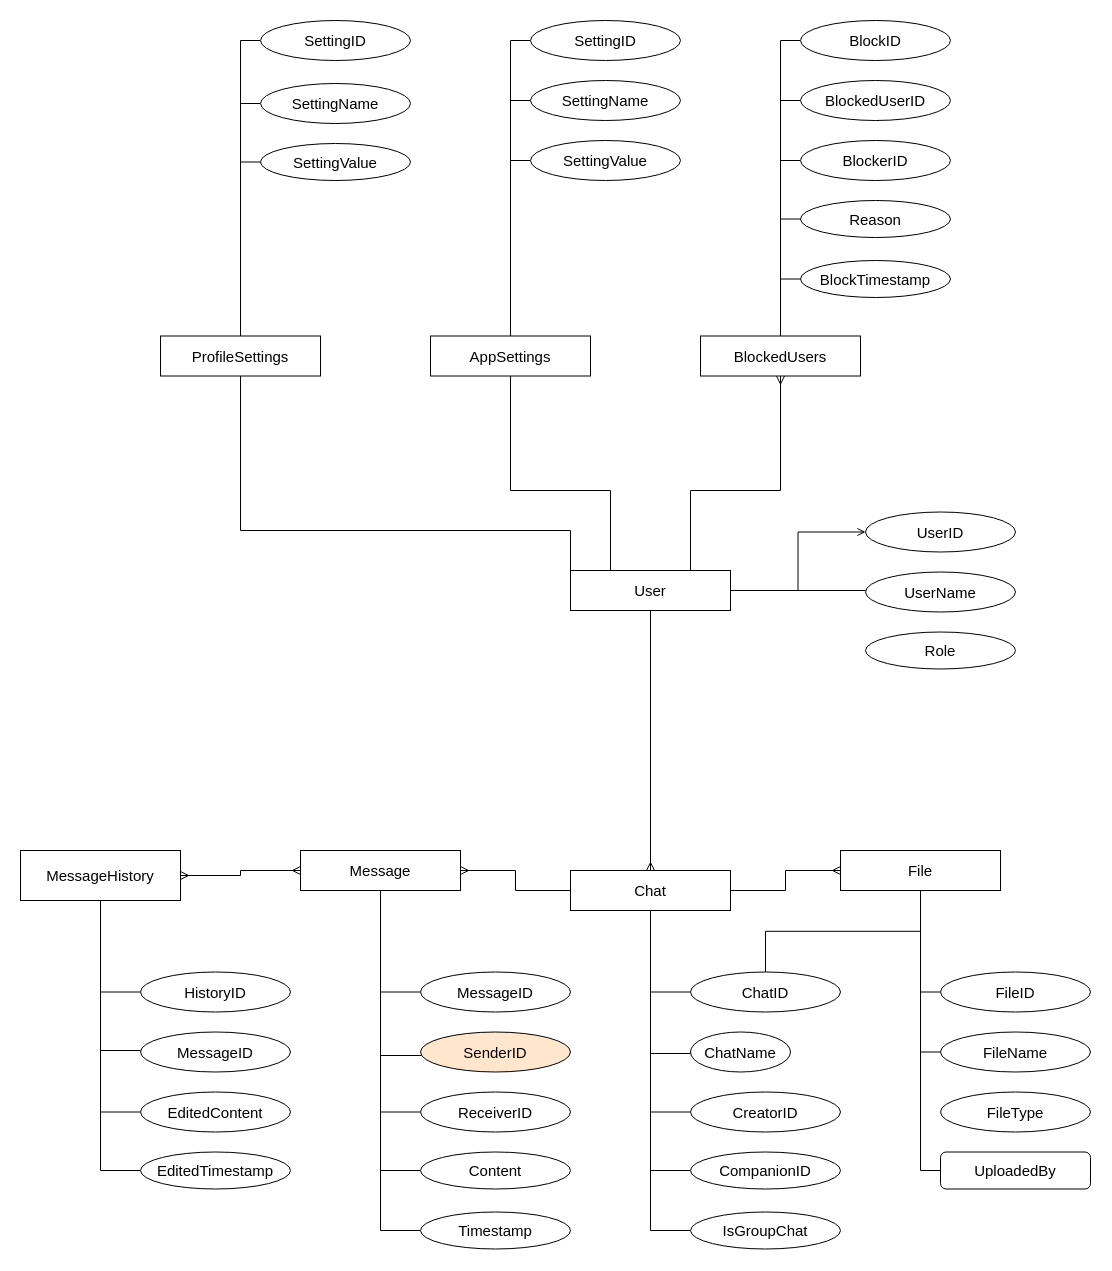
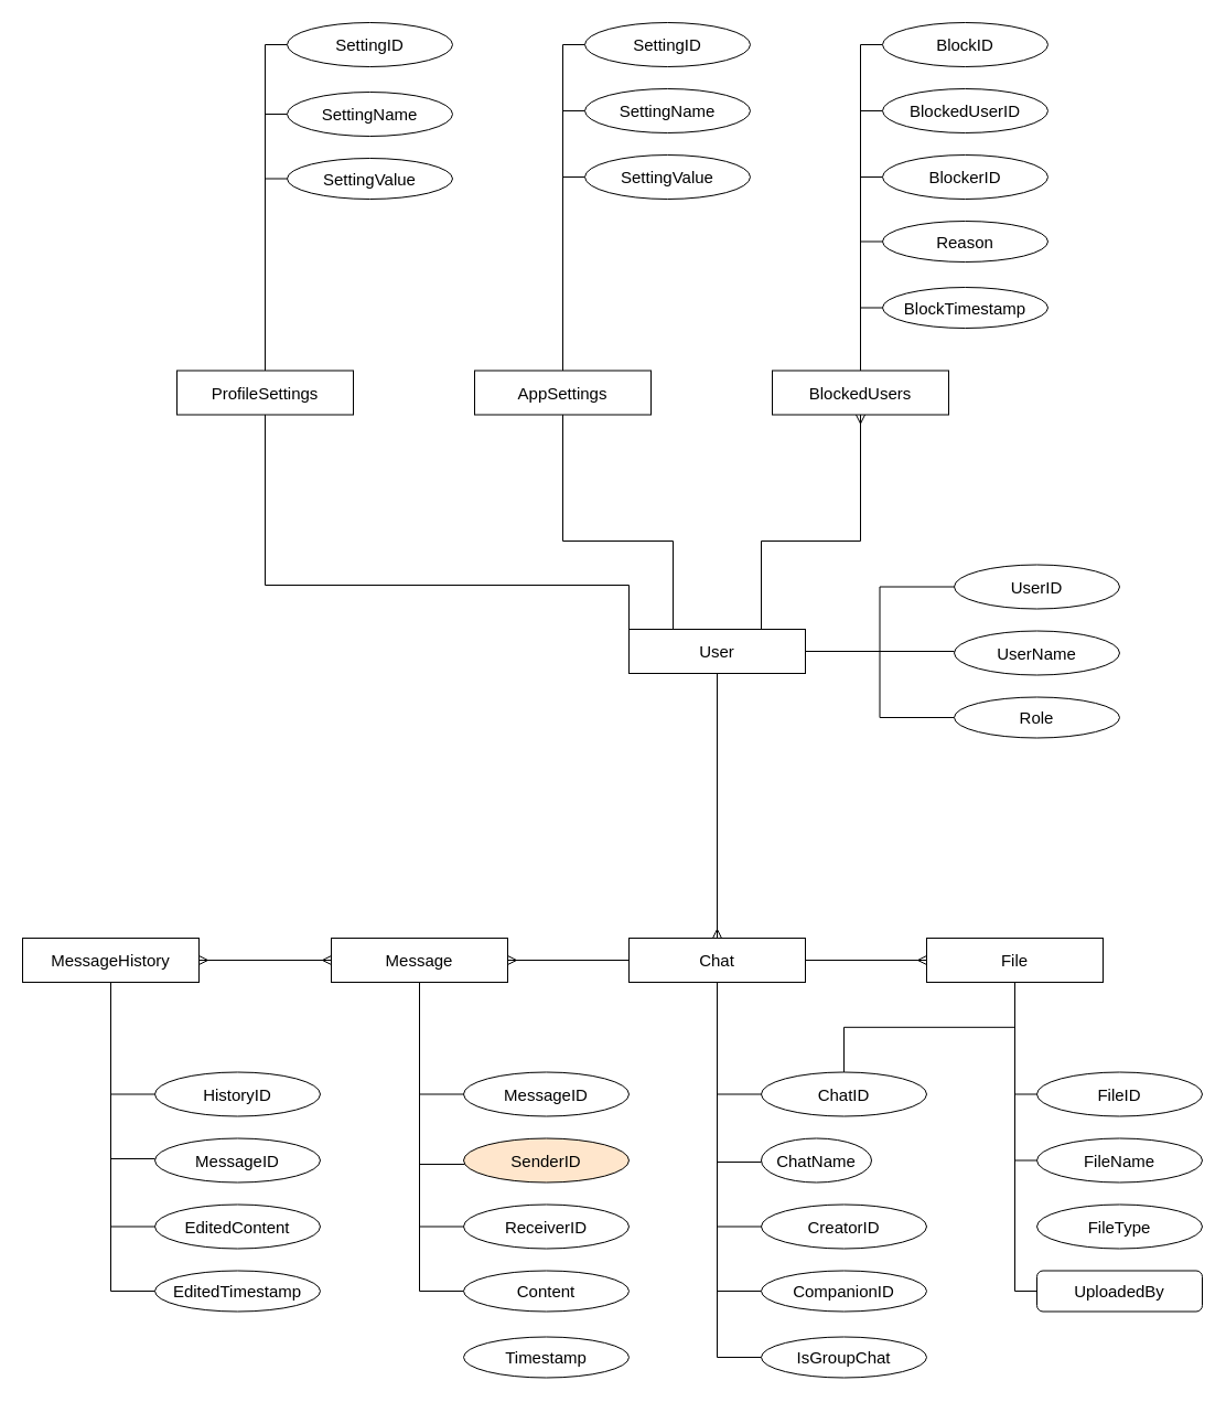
- <mxCell id="2" style="edgeStyle=orthogonalEdgeStyle;rounded=0;orthogonalLoop=1;jettySize=auto;html=1;exitX=1;exitY=0.5;exitDx=0;exitDy=0;entryX=0;entryY=0.5;entryDx=0;entryDy=0;endArrow=open;startFill=0;labelBackgroundColor=none;fontColor=default;fontFamily=Helvetica;fontSize=15;" parent="1" source="4" target="5" edge="1"><mxGeometry relative="1" as="geometry" /></mxCell>
+ <mxCell id="2" style="edgeStyle=orthogonalEdgeStyle;rounded=0;orthogonalLoop=1;jettySize=auto;html=1;exitX=1;exitY=0.5;exitDx=0;exitDy=0;entryX=0;entryY=0.5;entryDx=0;entryDy=0;endArrow=none;startFill=0;labelBackgroundColor=none;fontColor=default;fontFamily=Helvetica;fontSize=15;" parent="1" source="4" target="5" edge="1"><mxGeometry relative="1" as="geometry" /></mxCell>
+ <mxCell id="3" style="edgeStyle=orthogonalEdgeStyle;rounded=0;orthogonalLoop=1;jettySize=auto;html=1;entryX=0;entryY=0.5;entryDx=0;entryDy=0;endArrow=none;startFill=0;labelBackgroundColor=none;fontColor=default;fontFamily=Helvetica;fontSize=15;" parent="1" source="4" target="8" edge="1"><mxGeometry relative="1" as="geometry" /></mxCell>
- <mxCell id="39" value="MessageHistory" style="rounded=0;whiteSpace=wrap;html=1;labelBackgroundColor=none;fontFamily=Helvetica;fontSize=15;" parent="1" vertex="1"><mxGeometry x="20" y="850" width="160" height="50" as="geometry" /></mxCell>
+ <mxCell id="39" value="MessageHistory" style="rounded=0;whiteSpace=wrap;html=1;labelBackgroundColor=none;fontFamily=Helvetica;fontSize=15;" parent="1" vertex="1"><mxGeometry x="20" y="850" width="160" height="40" as="geometry" /></mxCell>
- <mxCell id="66" value="Chat" style="rounded=0;whiteSpace=wrap;html=1;labelBackgroundColor=none;fontFamily=Helvetica;fontSize=15;" parent="1" vertex="1"><mxGeometry x="570" y="870" width="160" height="40" as="geometry" /></mxCell>
+ <mxCell id="66" value="Chat" style="rounded=0;whiteSpace=wrap;html=1;labelBackgroundColor=none;fontFamily=Helvetica;fontSize=15;" parent="1" vertex="1"><mxGeometry x="570" y="850" width="160" height="40" as="geometry" /></mxCell>
- <mxCell id="12" style="edgeStyle=orthogonalEdgeStyle;rounded=0;orthogonalLoop=1;jettySize=auto;html=1;entryX=0;entryY=0.5;entryDx=0;entryDy=0;endArrow=none;startFill=0;labelBackgroundColor=none;fontColor=default;fontFamily=Helvetica;fontSize=15;" parent="1" source="13" target="18" edge="1"><mxGeometry relative="1" as="geometry" /></mxCell>
